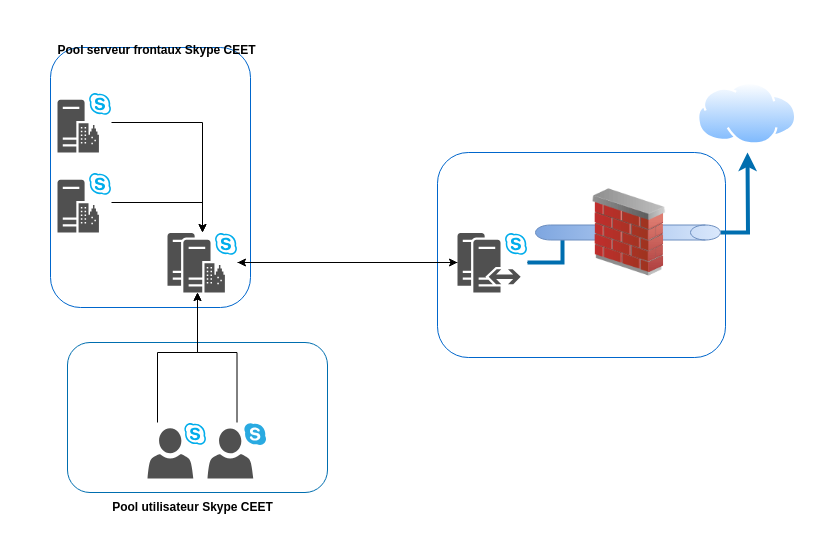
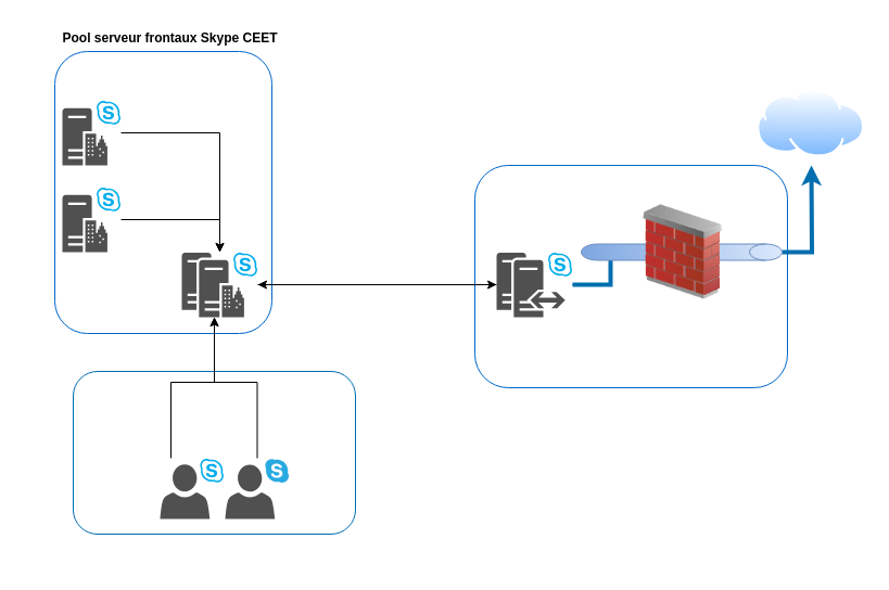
- <mxCell id="24" value="&lt;b&gt;Pool serveur frontaux Skype CEET&lt;/b&gt;" style="text;html=1;align=center;verticalAlign=middle;resizable=0;points=[];autosize=1;strokeColor=none;fillColor=none;" vertex="1" parent="1"><mxGeometry x="46" y="35" width="220" height="30" as="geometry" /></mxCell>
+ <mxCell id="24" value="&lt;b&gt;Pool serveur frontaux Skype CEET&lt;/b&gt;" style="text;html=1;align=center;verticalAlign=middle;resizable=0;points=[];autosize=1;strokeColor=none;fillColor=none;" vertex="1" parent="1"><mxGeometry x="46" y="20" width="220" height="30" as="geometry" /></mxCell>
- <mxCell id="25" value="&lt;b&gt;Pool utilisateur Skype CEET&lt;/b&gt;" style="text;html=1;align=center;verticalAlign=middle;resizable=0;points=[];autosize=1;strokeColor=none;fillColor=none;" vertex="1" parent="1"><mxGeometry x="102" y="492" width="180" height="30" as="geometry" /></mxCell>
